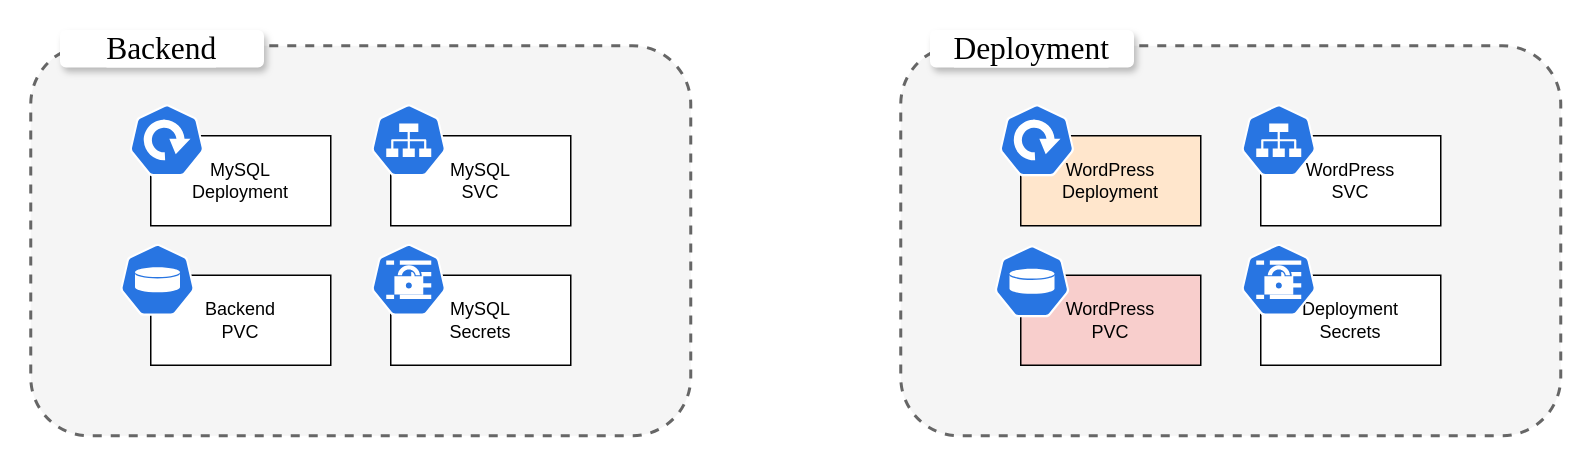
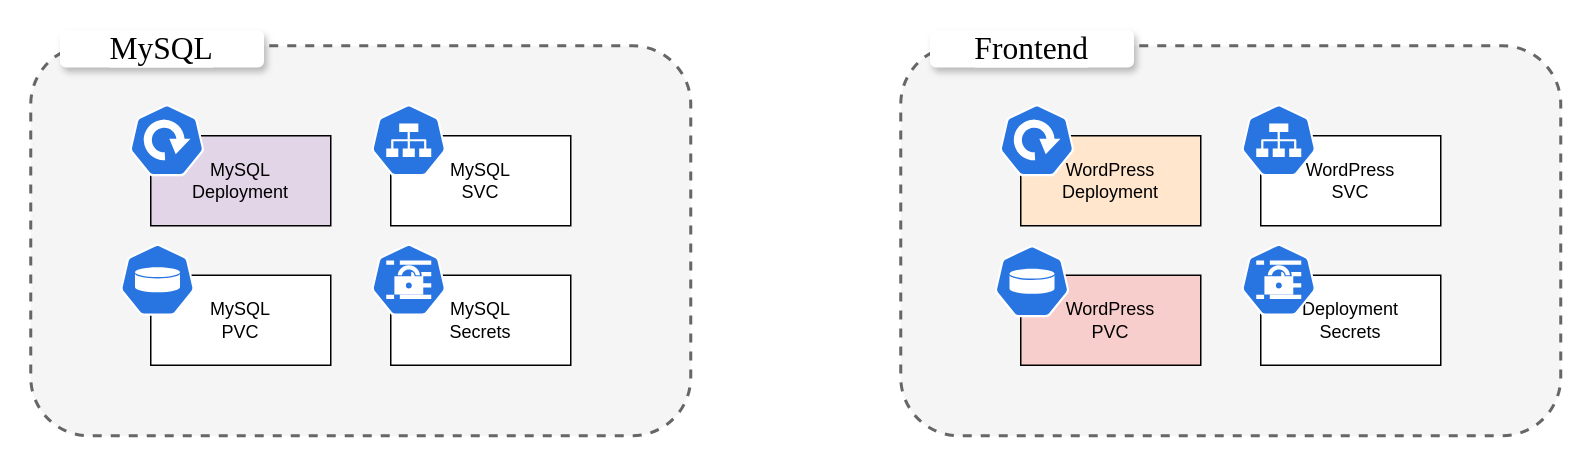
- <mxCell id="4" value="Backend" style="text;align=center;html=1;verticalAlign=middle;whiteSpace=wrap;rounded=1;labelBackgroundColor=default;fillColor=default;shadow=1;fontSize=21;fontFamily=Tahoma;strokeColor=#ffffff;" parent="2" vertex="1"><mxGeometry x="20" width="135" height="24" as="geometry" /></mxCell>
+ <mxCell id="4" value="MySQL" style="text;align=center;html=1;verticalAlign=middle;whiteSpace=wrap;rounded=1;labelBackgroundColor=default;fillColor=default;shadow=1;fontSize=21;fontFamily=Tahoma;strokeColor=#ffffff;" parent="2" vertex="1"><mxGeometry x="20" width="135" height="24" as="geometry" /></mxCell>
- <mxCell id="19" value="Deployment" style="text;align=center;html=1;verticalAlign=middle;whiteSpace=wrap;rounded=1;labelBackgroundColor=default;fillColor=default;shadow=1;fontSize=21;fontFamily=Tahoma;strokeColor=#ffffff;" vertex="1" parent="17"><mxGeometry x="20" width="135" height="24" as="geometry" /></mxCell>
+ <mxCell id="19" value="Frontend" style="text;align=center;html=1;verticalAlign=middle;whiteSpace=wrap;rounded=1;labelBackgroundColor=default;fillColor=default;shadow=1;fontSize=21;fontFamily=Tahoma;strokeColor=#ffffff;" vertex="1" parent="17"><mxGeometry x="20" width="135" height="24" as="geometry" /></mxCell>
- <mxCell id="12" value="MySQL&lt;br&gt;Deployment" style="whiteSpace=wrap;html=1;" parent="11" vertex="1"><mxGeometry x="12.5" y="20" width="120" height="60" as="geometry" /></mxCell>
+ <mxCell id="12" value="MySQL&lt;br&gt;Deployment" style="whiteSpace=wrap;html=1;fillColor=#e1d5e7;" parent="11" vertex="1"><mxGeometry x="12.5" y="20" width="120" height="60" as="geometry" /></mxCell>
- <mxCell id="9" value="Backend&lt;br&gt;PVC" style="whiteSpace=wrap;html=1;" parent="8" vertex="1"><mxGeometry x="17.5" y="20" width="120" height="60" as="geometry" /></mxCell>
+ <mxCell id="9" value="MySQL&lt;br&gt;PVC" style="whiteSpace=wrap;html=1;" parent="8" vertex="1"><mxGeometry x="17.5" y="20" width="120" height="60" as="geometry" /></mxCell>
